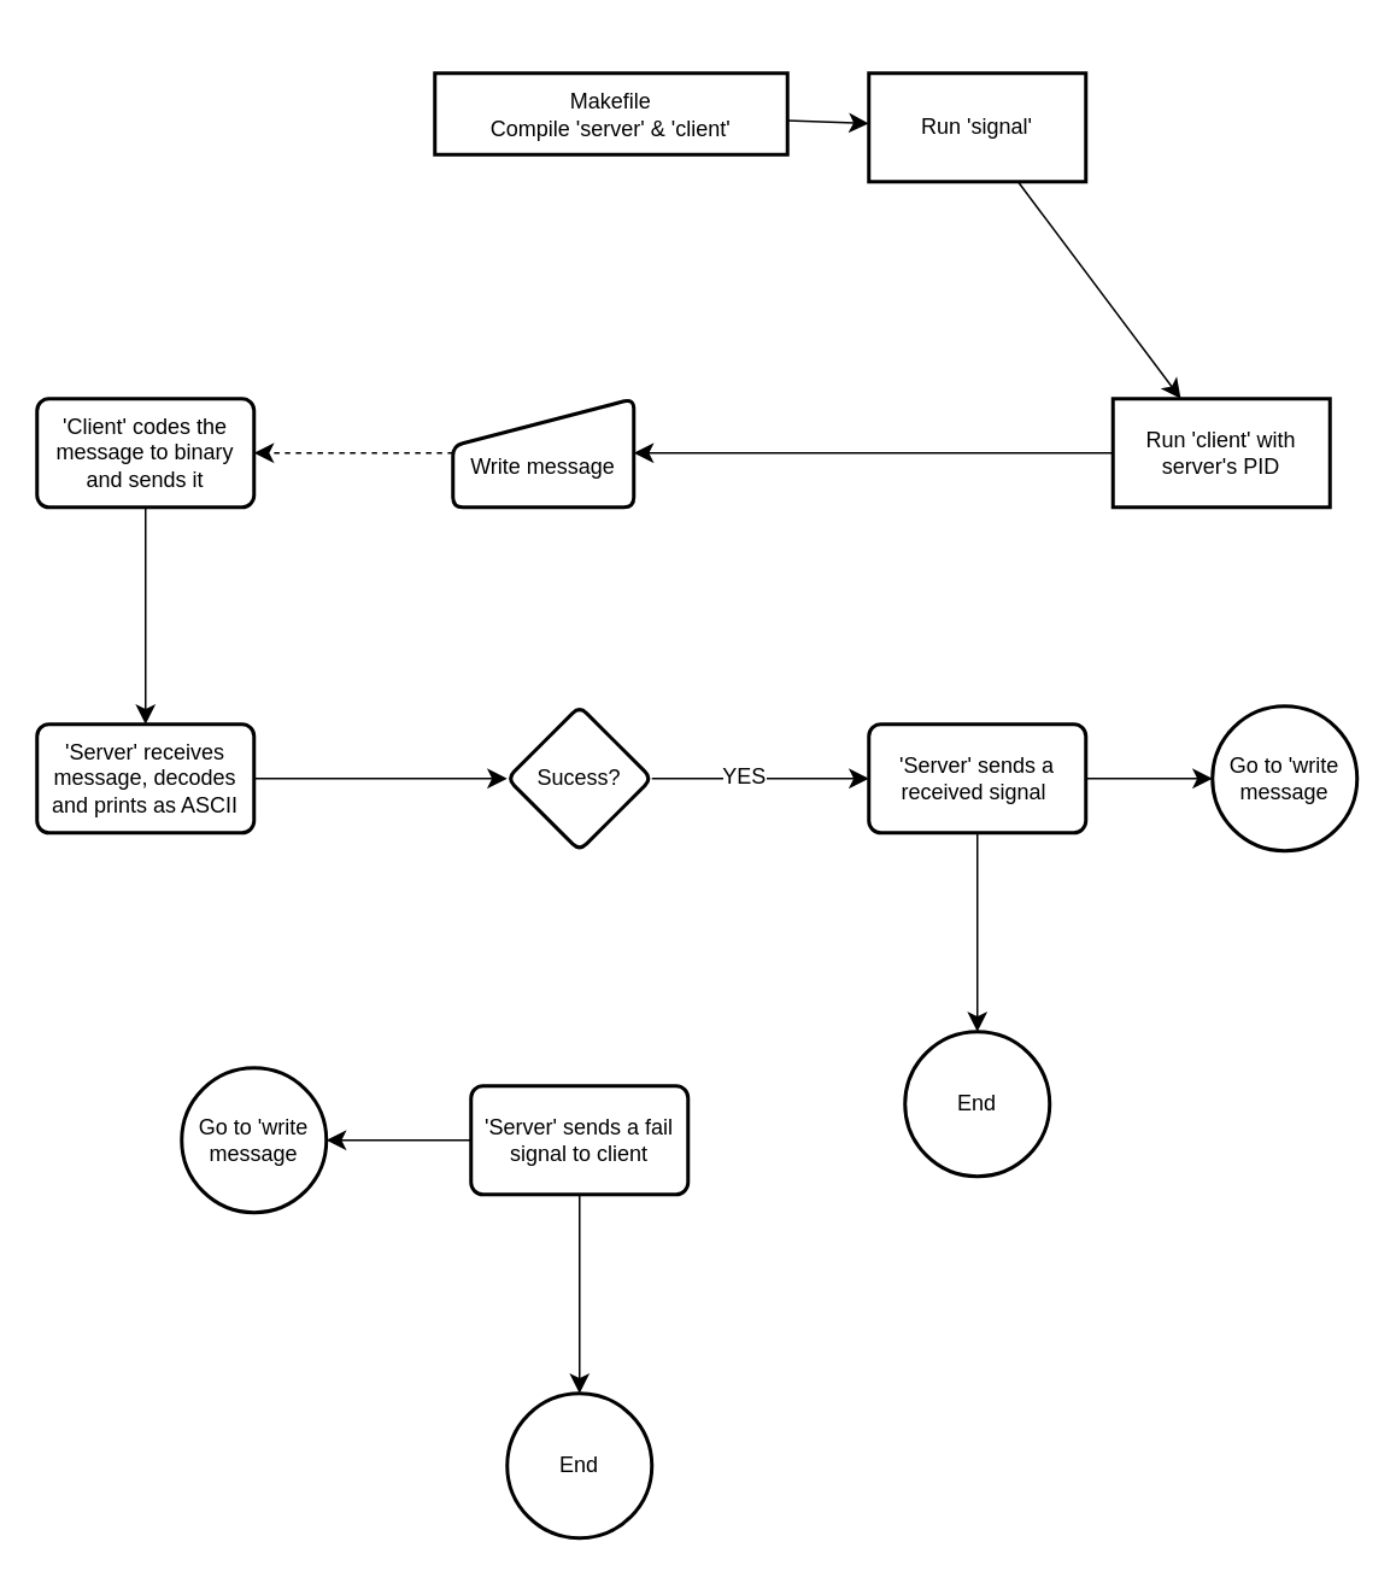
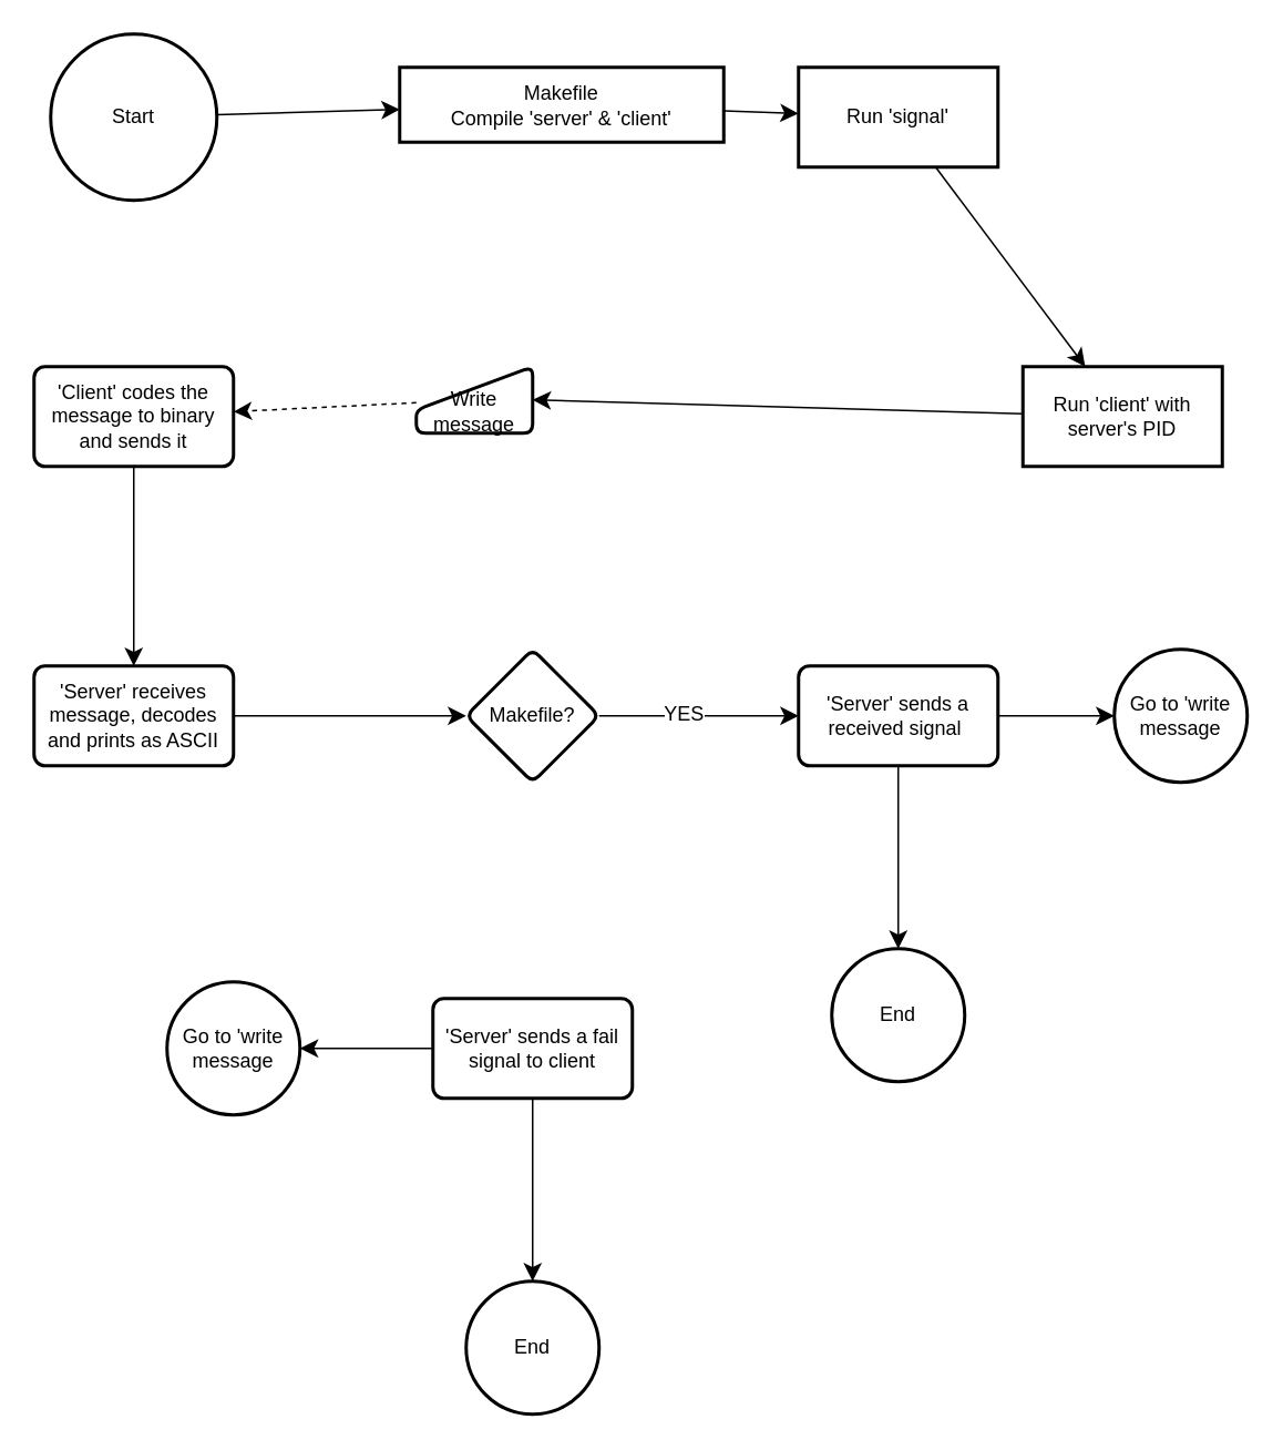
+ <mxCell id="2" value="" style="edgeStyle=none;curved=1;rounded=0;orthogonalLoop=1;jettySize=auto;html=1;fontSize=12;startSize=8;endSize=8;" edge="1" parent="1" source="3" target="5"><mxGeometry relative="1" as="geometry" /></mxCell>
+ <mxCell id="3" value="Start" style="strokeWidth=2;html=1;shape=mxgraph.flowchart.start_2;whiteSpace=wrap;" vertex="1" parent="1"><mxGeometry x="30" y="20" width="100" height="100" as="geometry" /></mxCell>
- <mxCell id="11" value="&lt;div&gt;&lt;br&gt;&lt;/div&gt;&lt;div&gt;Write message&lt;/div&gt;" style="html=1;strokeWidth=2;shape=manualInput;whiteSpace=wrap;rounded=1;size=26;arcSize=11;" vertex="1" parent="1"><mxGeometry x="250" y="220" width="100" height="60" as="geometry" /></mxCell>
+ <mxCell id="11" value="&lt;div&gt;&lt;br&gt;&lt;/div&gt;&lt;div&gt;Write message&lt;/div&gt;" style="html=1;strokeWidth=2;shape=manualInput;whiteSpace=wrap;rounded=1;size=26;arcSize=11;" vertex="1" parent="1"><mxGeometry x="250" y="220" width="70" height="40" as="geometry" /></mxCell>
- <mxCell id="21" value="Sucess?" style="rhombus;whiteSpace=wrap;html=1;strokeWidth=2;rounded=1;arcSize=11;" vertex="1" parent="1"><mxGeometry x="280" y="390" width="80" height="80" as="geometry" /></mxCell>
+ <mxCell id="21" value="Makefile?" style="rhombus;whiteSpace=wrap;html=1;strokeWidth=2;rounded=1;arcSize=11;" vertex="1" parent="1"><mxGeometry x="280" y="390" width="80" height="80" as="geometry" /></mxCell>
